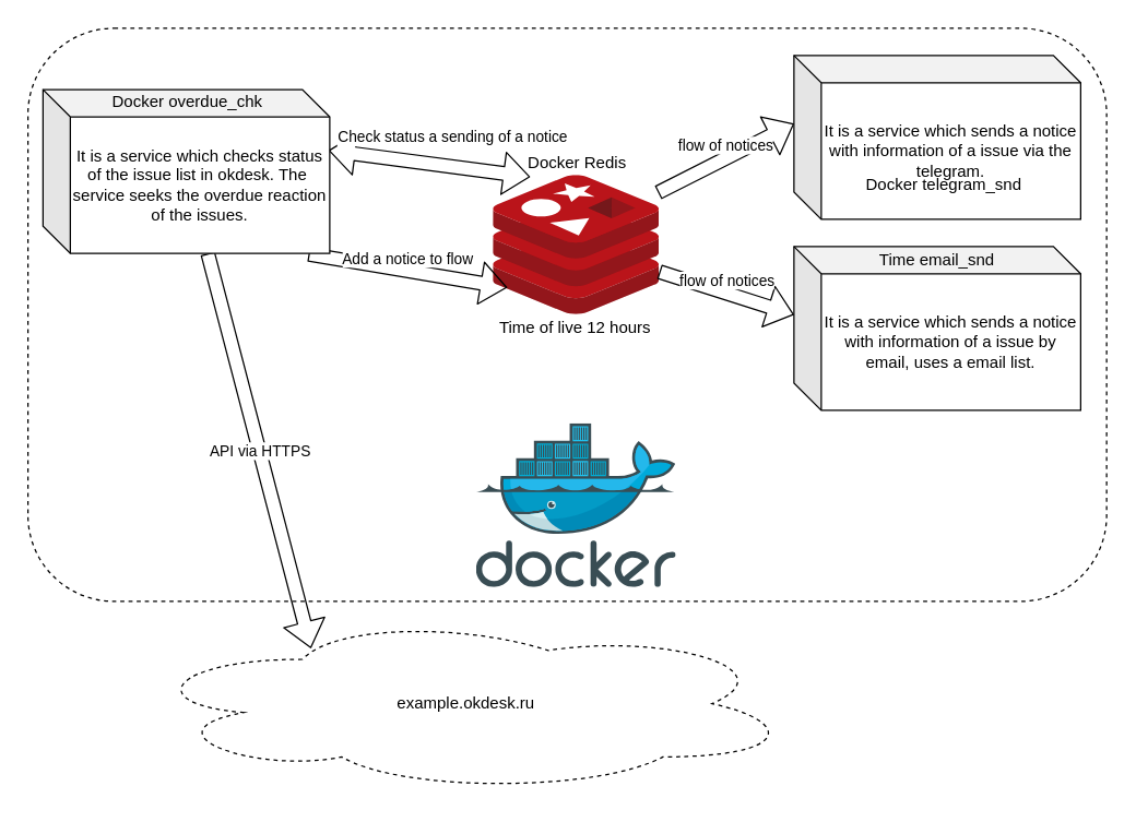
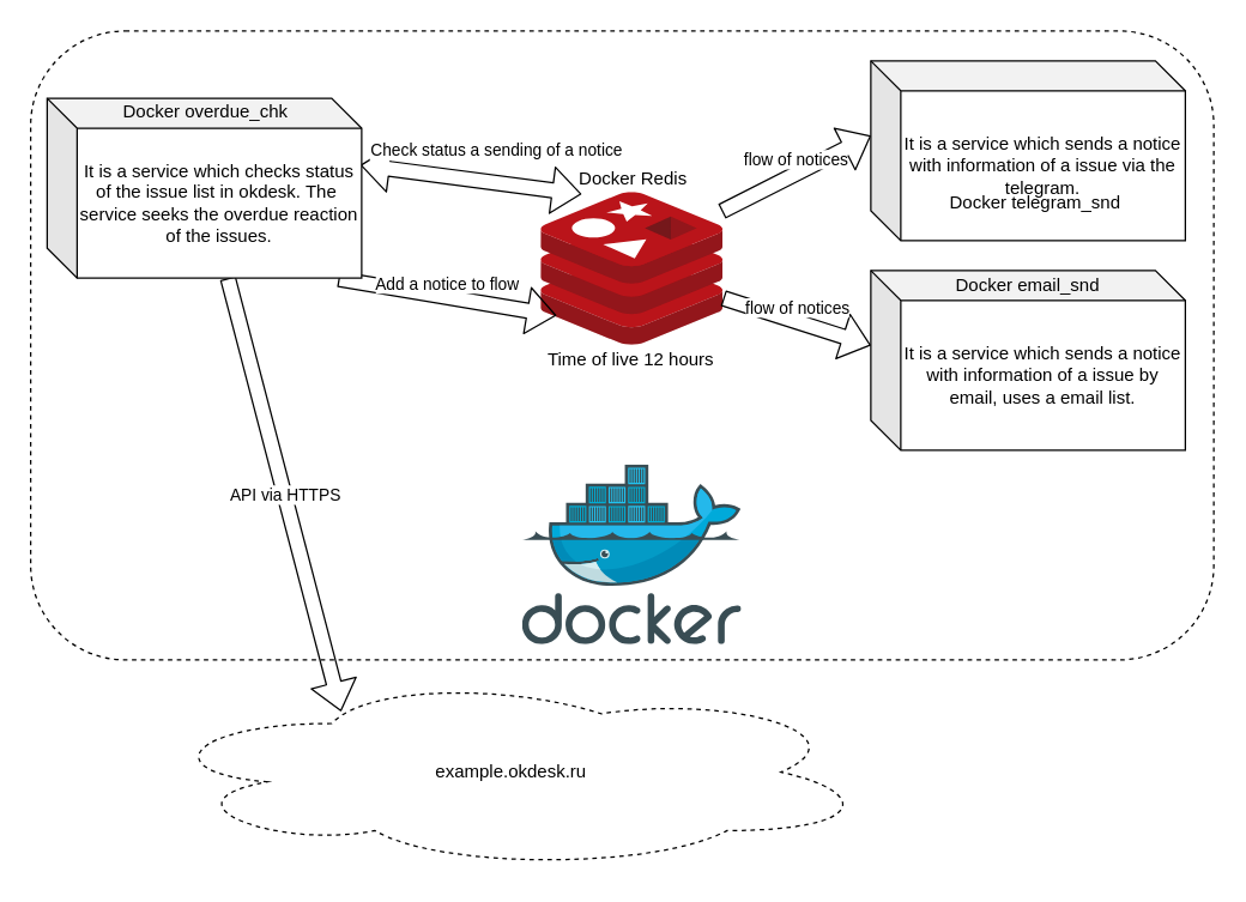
- <mxCell id="19" value="&lt;span&gt;Time email_snd&lt;/span&gt;" style="text;html=1;strokeColor=none;fillColor=none;align=center;verticalAlign=middle;whiteSpace=wrap;rounded=0;" vertex="1" parent="1"><mxGeometry x="621" y="180" width="130" height="20" as="geometry" /></mxCell>
+ <mxCell id="19" value="&lt;span&gt;Docker email_snd&lt;/span&gt;" style="text;html=1;strokeColor=none;fillColor=none;align=center;verticalAlign=middle;whiteSpace=wrap;rounded=0;" vertex="1" parent="1"><mxGeometry x="621" y="180" width="130" height="20" as="geometry" /></mxCell>
